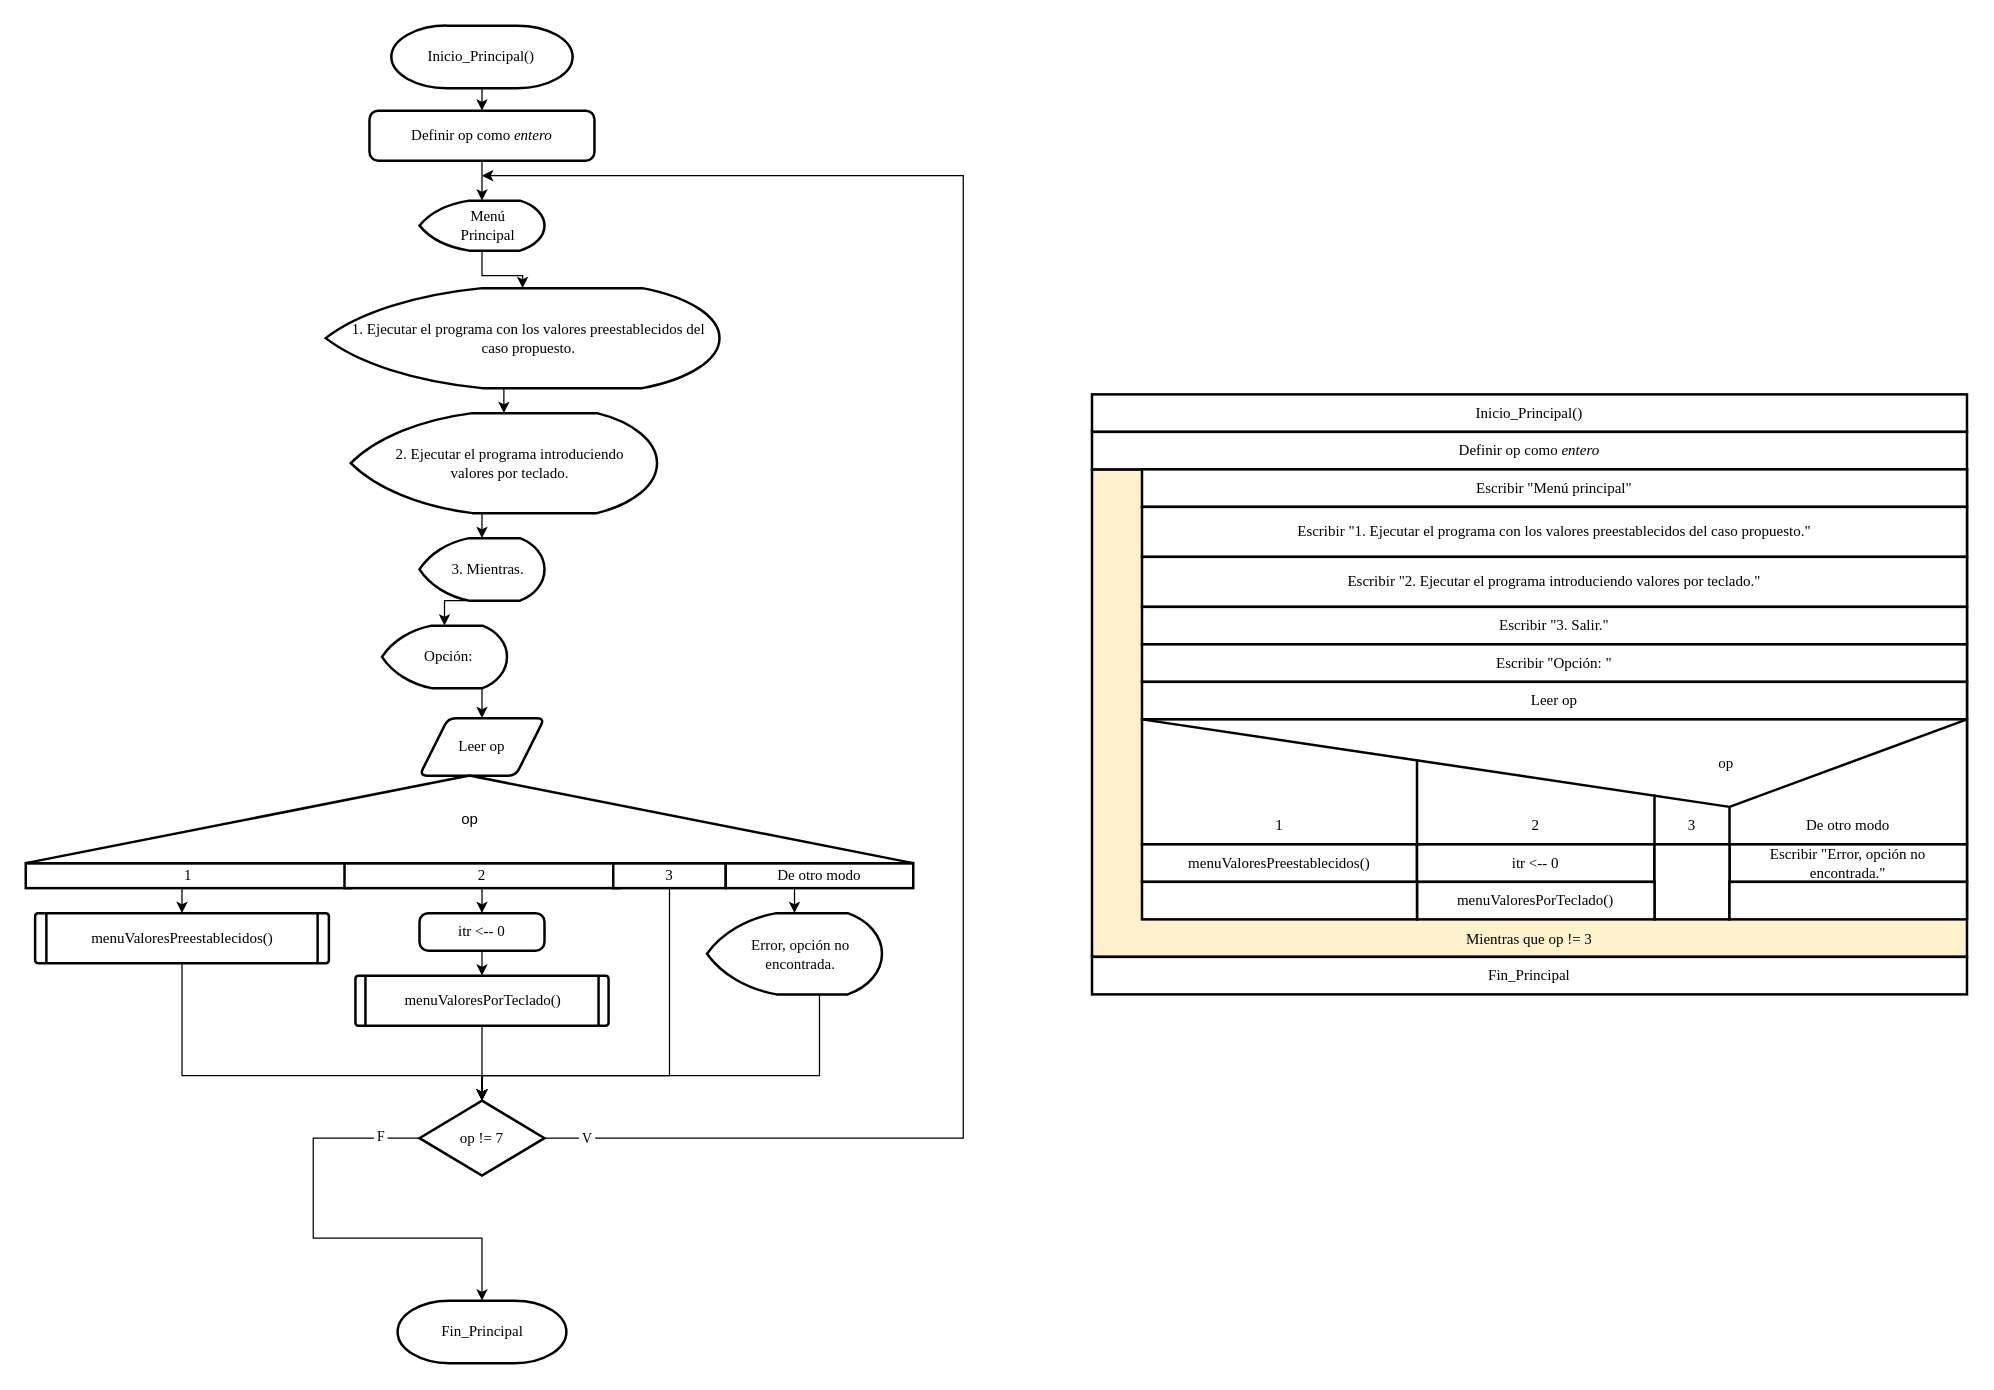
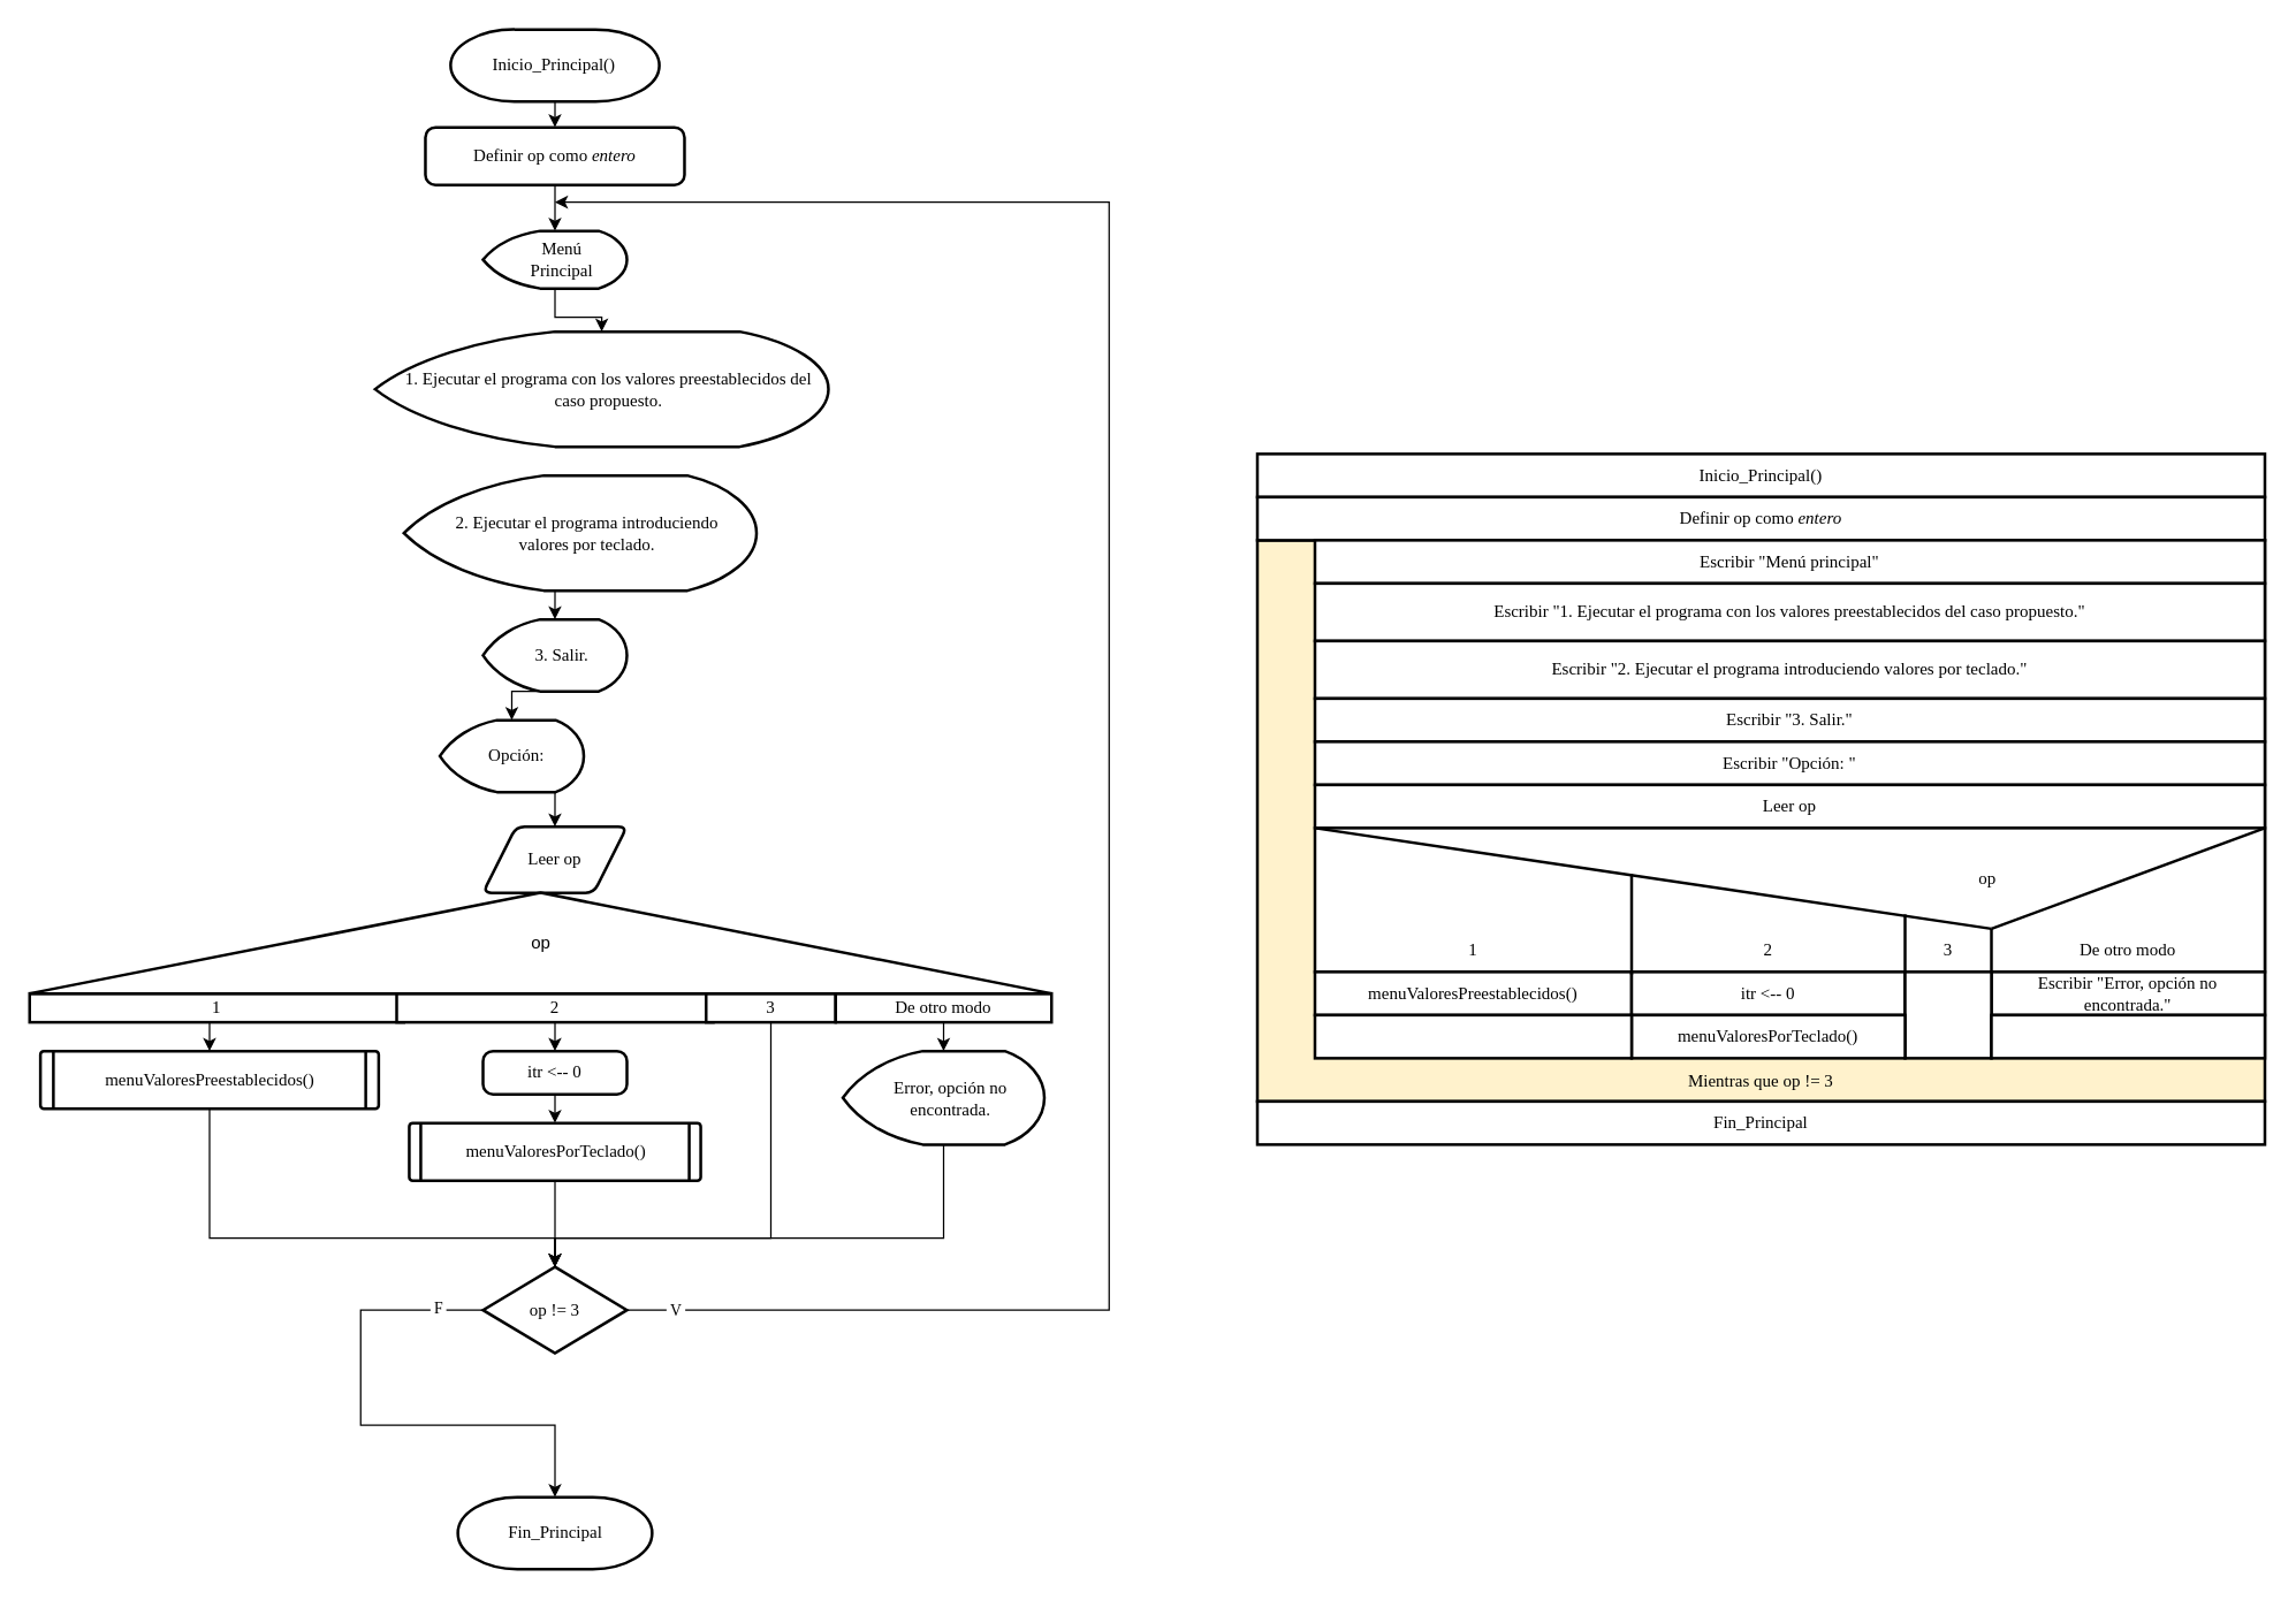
- <mxCell id="8" style="edgeStyle=orthogonalEdgeStyle;rounded=0;orthogonalLoop=1;jettySize=auto;html=1;exitX=0.5;exitY=1;exitDx=0;exitDy=0;exitPerimeter=0;entryX=0.5;entryY=0;entryDx=0;entryDy=0;entryPerimeter=0;fontSize=12;fontFamily=Lucida Console;" edge="1" parent="1" source="9" target="11"><mxGeometry relative="1" as="geometry" /></mxCell>
- <mxCell id="13" value="3. Mientras." style="strokeWidth=2;html=1;shape=mxgraph.flowchart.display;whiteSpace=wrap;spacingLeft=20;spacingRight=10;fontFamily=Lucida Console;" vertex="1" parent="1"><mxGeometry x="334.99" y="430" width="100" height="50" as="geometry" /></mxCell>
+ <mxCell id="13" value="3. Salir." style="strokeWidth=2;html=1;shape=mxgraph.flowchart.display;whiteSpace=wrap;spacingLeft=20;spacingRight=10;fontFamily=Lucida Console;" vertex="1" parent="1"><mxGeometry x="334.99" y="430" width="100" height="50" as="geometry" /></mxCell>
- <mxCell id="40" value="Error, opción no encontrada." style="strokeWidth=2;html=1;shape=mxgraph.flowchart.display;whiteSpace=wrap;spacingLeft=20;spacingRight=10;fontFamily=Lucida Console;" vertex="1" parent="1"><mxGeometry x="565" y="730" width="140" height="65" as="geometry" /></mxCell>
+ <mxCell id="40" value="Error, opción no encontrada." style="strokeWidth=2;html=1;shape=mxgraph.flowchart.display;whiteSpace=wrap;spacingLeft=20;spacingRight=10;fontFamily=Lucida Console;" vertex="1" parent="1"><mxGeometry x="585" y="730" width="140" height="65" as="geometry" /></mxCell>
- <mxCell id="23" value="op != 7" style="strokeWidth=2;html=1;shape=mxgraph.flowchart.decision;whiteSpace=wrap;fontSize=12;fontFamily=Lucida Console;" vertex="1" parent="1"><mxGeometry x="334.98" y="880" width="100" height="60" as="geometry" /></mxCell>
+ <mxCell id="23" value="op != 3" style="strokeWidth=2;html=1;shape=mxgraph.flowchart.decision;whiteSpace=wrap;fontSize=12;fontFamily=Lucida Console;" vertex="1" parent="1"><mxGeometry x="334.98" y="880" width="100" height="60" as="geometry" /></mxCell>
